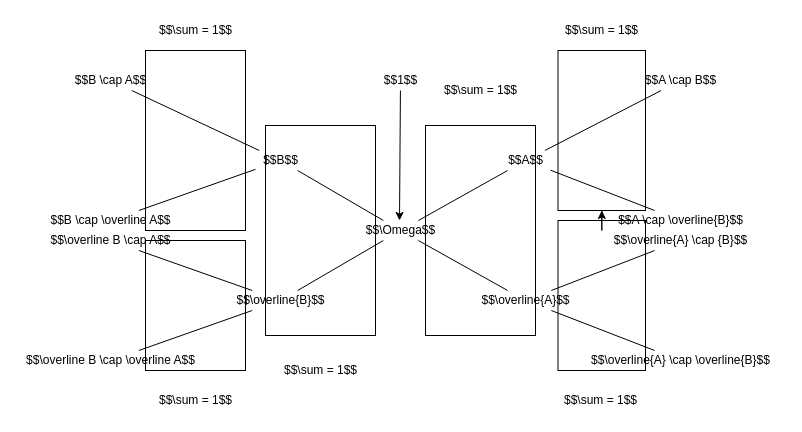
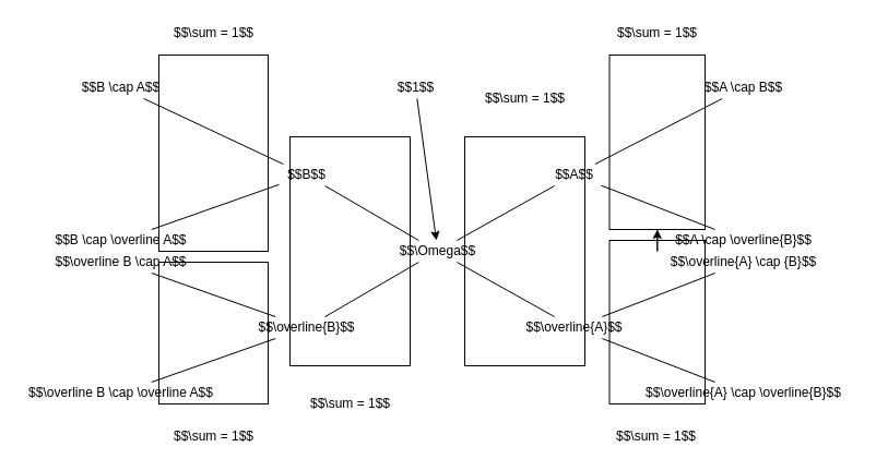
- <mxCell id="24" value="$$1$$" style="text;html=1;align=center;verticalAlign=middle;resizable=0;points=[];autosize=1;" vertex="1" parent="1"><mxGeometry x="375" y="70" width="50" height="20" as="geometry" /></mxCell>
+ <mxCell id="24" value="$$1$$" style="text;html=1;align=center;verticalAlign=middle;resizable=0;points=[];autosize=1;" vertex="1" parent="1"><mxGeometry x="355" y="70" width="50" height="20" as="geometry" /></mxCell>
